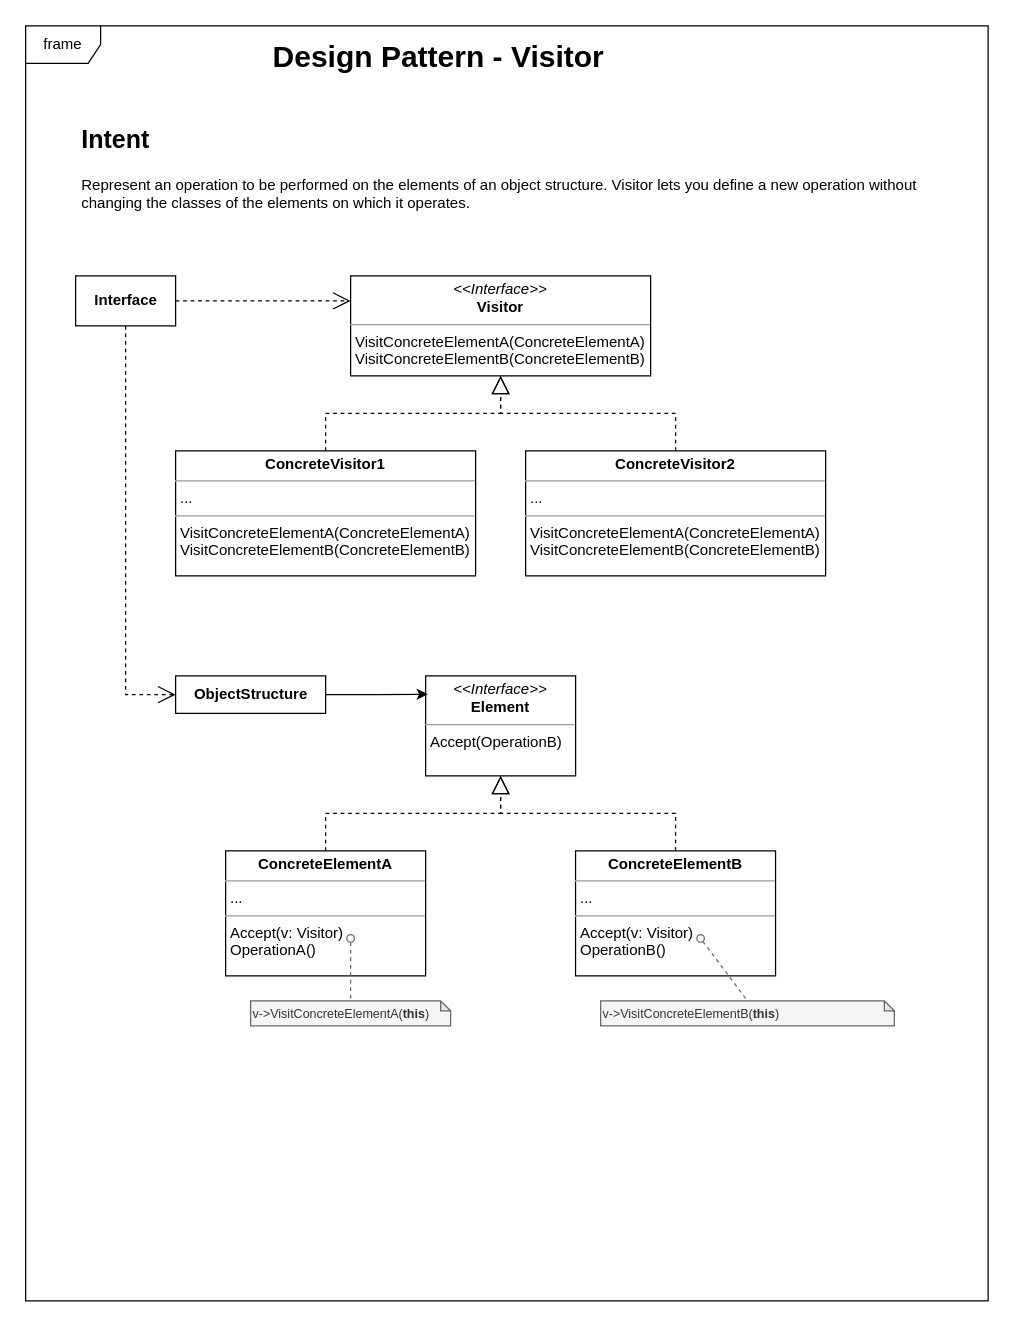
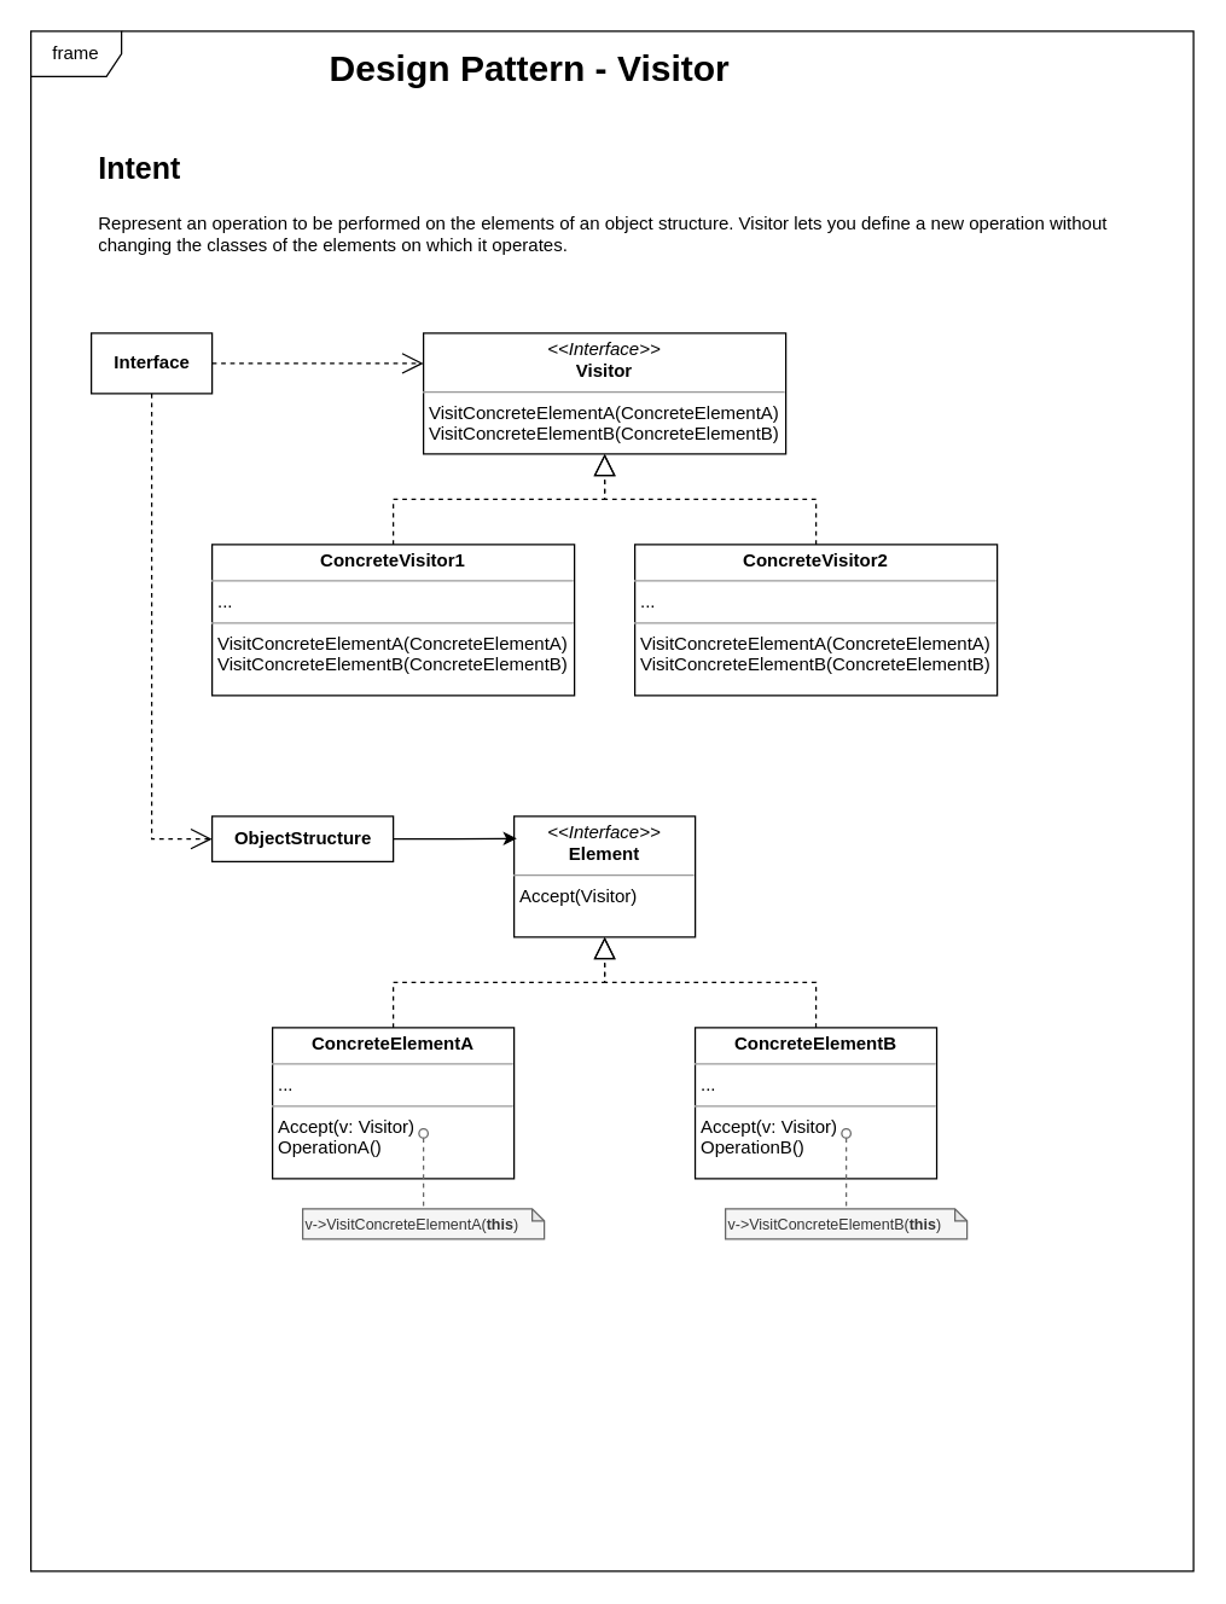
- <mxCell id="10" value="&lt;p style=&quot;margin:0px;margin-top:4px;text-align:center;&quot;&gt;&lt;i&gt;&amp;lt;&amp;lt;Interface&amp;gt;&amp;gt;&lt;/i&gt;&lt;br&gt;&lt;b&gt;Element&lt;/b&gt;&lt;/p&gt;&lt;hr size=&quot;1&quot;&gt;&lt;p style=&quot;margin:0px;margin-left:4px;&quot;&gt;&lt;/p&gt;&lt;p style=&quot;margin:0px;margin-left:4px;&quot;&gt;Accept(OperationB)&lt;/p&gt;" style="verticalAlign=top;align=left;overflow=fill;fontSize=12;fontFamily=Helvetica;html=1;" vertex="1" parent="1"><mxGeometry x="340" y="540" width="120" height="80" as="geometry" /></mxCell>
+ <mxCell id="10" value="&lt;p style=&quot;margin:0px;margin-top:4px;text-align:center;&quot;&gt;&lt;i&gt;&amp;lt;&amp;lt;Interface&amp;gt;&amp;gt;&lt;/i&gt;&lt;br&gt;&lt;b&gt;Element&lt;/b&gt;&lt;/p&gt;&lt;hr size=&quot;1&quot;&gt;&lt;p style=&quot;margin:0px;margin-left:4px;&quot;&gt;&lt;/p&gt;&lt;p style=&quot;margin:0px;margin-left:4px;&quot;&gt;Accept(Visitor)&lt;/p&gt;" style="verticalAlign=top;align=left;overflow=fill;fontSize=12;fontFamily=Helvetica;html=1;" vertex="1" parent="1"><mxGeometry x="340" y="540" width="120" height="80" as="geometry" /></mxCell>
- <mxCell id="22" value="v-&amp;gt;VisitConcreteElementB(&lt;b&gt;this&lt;/b&gt;)" style="shape=note;whiteSpace=wrap;html=1;backgroundOutline=1;darkOpacity=0.05;size=8;fontSize=10;fillColor=#f5f5f5;fontColor=#333333;strokeColor=#666666;align=left;" vertex="1" parent="1"><mxGeometry x="480" y="800" width="235" height="20" as="geometry" /></mxCell>
+ <mxCell id="22" value="v-&amp;gt;VisitConcreteElementB(&lt;b&gt;this&lt;/b&gt;)" style="shape=note;whiteSpace=wrap;html=1;backgroundOutline=1;darkOpacity=0.05;size=8;fontSize=10;fillColor=#f5f5f5;fontColor=#333333;strokeColor=#666666;align=left;" vertex="1" parent="1"><mxGeometry x="480" y="800" width="160" height="20" as="geometry" /></mxCell>
